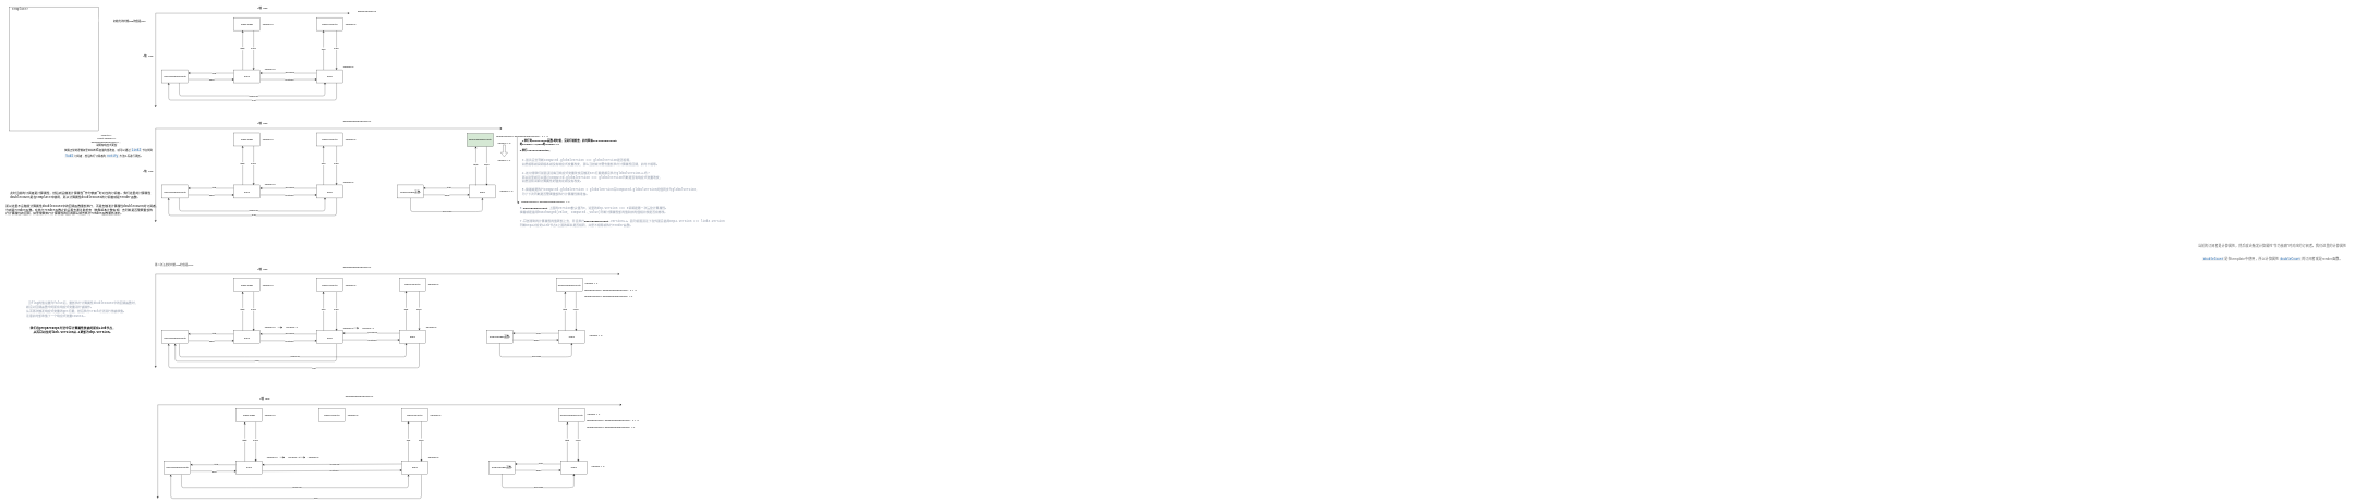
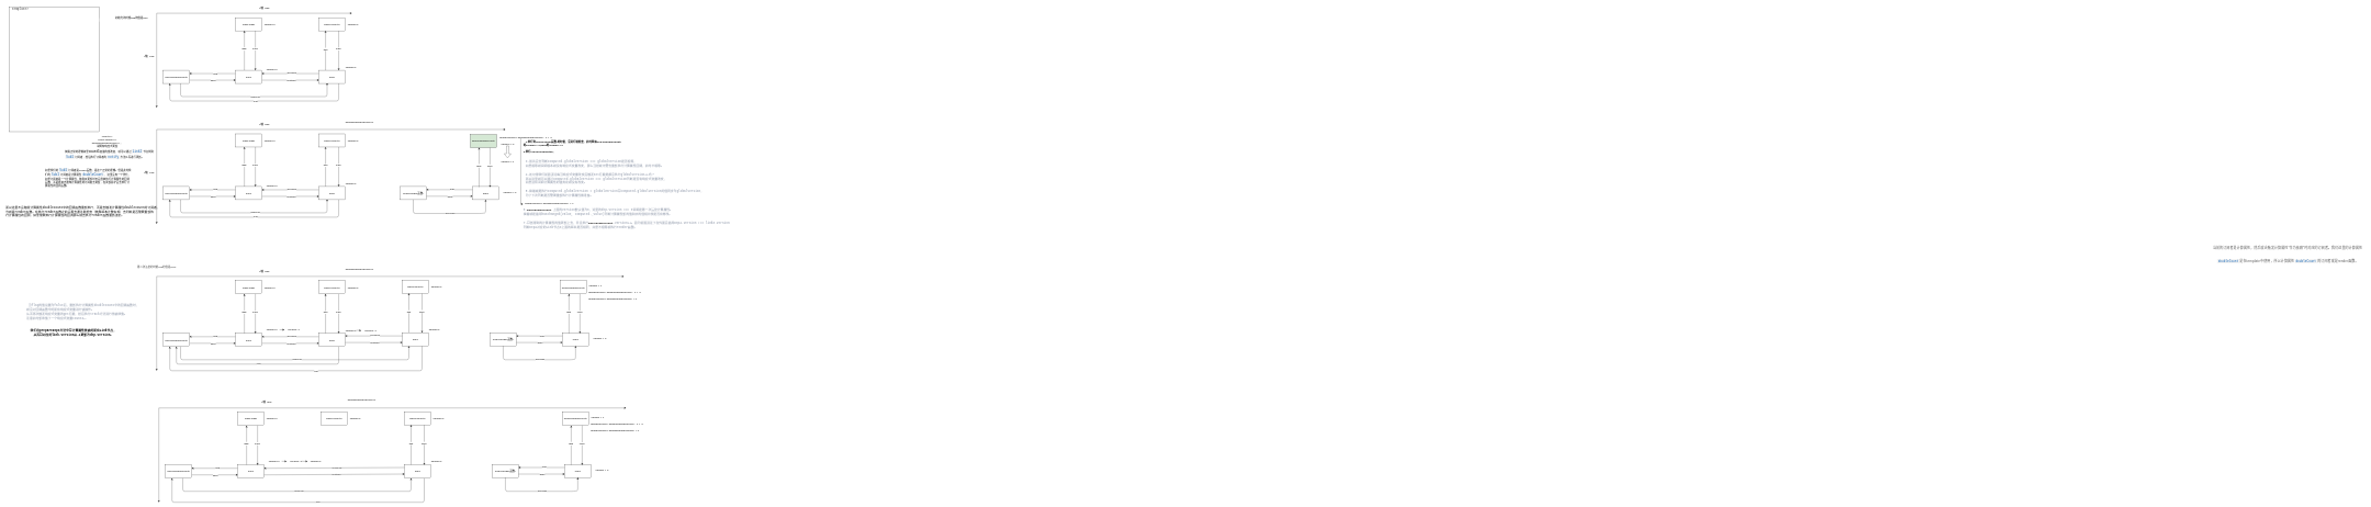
- <mxCell id="77" value="globalVersion=0" style="text;html=1;align=center;verticalAlign=middle;resizable=0;points=[];autosize=1;strokeColor=none;fillColor=none;" parent="1" vertex="1"><mxGeometry x="1625" y="35" width="110" height="30" as="geometry" /></mxCell>
- <mxCell id="36" value="&lt;span&gt;初始化的时候flag的值是true&lt;/span&gt;" style="text;html=1;align=center;verticalAlign=middle;resizable=0;points=[];autosize=1;strokeColor=none;fillColor=none;" parent="1" vertex="1"><mxGeometry x="505" y="80" width="170" height="30" as="geometry" /></mxCell>
+ <mxCell id="36" value="&lt;span&gt;初始化的时候flag的值是true&lt;/span&gt;" style="text;html=1;align=center;verticalAlign=middle;resizable=0;points=[];autosize=1;strokeColor=none;fillColor=none;" parent="1" vertex="1"><mxGeometry x="510" y="65" width="170" height="30" as="geometry" /></mxCell>
+ <mxCell id="80" value="&lt;span style=&quot;color: rgb(0, 0, 0);&quot;&gt;如果我们的&lt;/span&gt;&lt;code style=&quot;font-family: Consolas, Monaco, Menlo, monospace; background: none 0% 0% / auto no-repeat scroll padding-box border-box rgba(27, 31, 35, 0.05); padding: 2px 4px; letter-spacing: 0em; font-size: 14px; width: auto; height: auto; margin-left: 2px; margin-right: 2px; border-style: none; border-width: 3px; border-color: rgb(0, 0, 0) rgba(0, 0, 0, 0.4) rgba(0, 0, 0, 0.4); word-break: break-all; color: rgb(30, 107, 184);&quot;&gt;Sub1&lt;/code&gt;&lt;span style=&quot;color: rgb(0, 0, 0);&quot;&gt;订阅者是render函数，是这个正常的逻辑。&lt;/span&gt;&lt;span style=&quot;background-color: transparent;&quot;&gt;但是此&lt;/span&gt;&lt;span style=&quot;background-color: transparent;&quot;&gt;时我&lt;/span&gt;&lt;div&gt;&lt;span style=&quot;background-color: transparent;&quot;&gt;们的&lt;/span&gt;&lt;code style=&quot;font-family: Consolas, Monaco, Menlo, monospace; background: none 0% 0% / auto no-repeat scroll padding-box border-box rgba(27, 31, 35, 0.05); padding: 2px 4px; font-size: 14px; line-height: 1.8em; letter-spacing: 0em; width: auto; height: auto; margin-left: 2px; margin-right: 2px; border-style: none; border-width: 3px; border-color: rgb(0, 0, 0) rgba(0, 0, 0, 0.4) rgba(0, 0, 0, 0.4); word-break: break-all; color: rgb(30, 107, 184);&quot;&gt;Sub1&lt;/code&gt;&lt;span style=&quot;background-color: transparent;&quot;&gt;订阅者是计算属性&lt;/span&gt;&lt;code style=&quot;font-family: Consolas, Monaco, Menlo, monospace; background: none 0% 0% / auto no-repeat scroll padding-box border-box rgba(27, 31, 35, 0.05); padding: 2px 4px; font-size: 14px; line-height: 1.8em; letter-spacing: 0em; width: auto; height: auto; margin-left: 2px; margin-right: 2px; border-style: none; border-width: 3px; border-color: rgb(0, 0, 0) rgba(0, 0, 0, 0.4) rgba(0, 0, 0, 0.4); word-break: break-all; color: rgb(30, 107, 184);&quot;&gt;doubleCount&lt;/code&gt;&lt;span style=&quot;background-color: transparent;&quot;&gt;，&lt;/span&gt;&lt;span style=&quot;background-color: transparent;&quot;&gt;这里会有一个优化，&lt;/span&gt;&lt;/div&gt;&lt;div&gt;&lt;span style=&quot;background-color: transparent;&quot;&gt;如果订阅者是一个计算属性，&lt;/span&gt;&lt;span style=&quot;background-color: transparent;&quot;&gt;触发其更新时不会直接执行计算属性的回调&lt;/span&gt;&lt;/div&gt;&lt;div&gt;&lt;span style=&quot;background-color: transparent;&quot;&gt;函数，&lt;/span&gt;&lt;span style=&quot;background-color: transparent;&quot;&gt;而是直接去通知计算属性的订阅者去更新，&lt;/span&gt;&lt;span style=&quot;background-color: transparent;&quot;&gt;在更新前才会去执行计&lt;/span&gt;&lt;/div&gt;&lt;div&gt;&lt;span style=&quot;background-color: transparent;&quot;&gt;算属性的回调函数。&lt;/span&gt;&lt;/div&gt;" style="text;html=1;align=left;verticalAlign=middle;resizable=0;points=[];autosize=1;strokeColor=none;fillColor=none;" parent="1" vertex="1"><mxGeometry x="200" y="760" width="410" height="100" as="geometry" /></mxCell>
- <mxCell id="96" value="&lt;div style=&quot;font-family: Consolas, &amp;quot;Courier New&amp;quot;, monospace; font-size: 14px; line-height: 19px; white-space-collapse: preserve;&quot;&gt;&lt;div style=&quot;&quot;&gt;&lt;span&gt;&lt;font style=&quot;color: rgb(0, 0, 0);&quot;&gt;此时当前的订阅者是计算属性，然后就会触发计算属性“作为依赖”时对应的订阅者。我们这里的计算属性&lt;/font&gt;&lt;/span&gt;&lt;/div&gt;&lt;div style=&quot;text-align: left;&quot;&gt;&lt;span style=&quot;color: rgb(171, 178, 191);&quot;&gt;&lt;font style=&quot;color: rgb(0, 0, 0);&quot;&gt;doubleCount是在template中使用，所以计算属性doubleCount的订阅者就是render函数。&lt;/font&gt;&lt;/span&gt;&lt;/div&gt;&lt;/div&gt;" style="text;html=1;align=center;verticalAlign=middle;resizable=0;points=[];autosize=1;strokeColor=none;fillColor=none;" parent="1" vertex="1"><mxGeometry x="30" y="870" width="670" height="50" as="geometry" /></mxCell>
- <mxCell id="162" value="&lt;span style=&quot;color: rgb(63, 63, 63);&quot;&gt;第二次渲染的时候flag的值是false&lt;/span&gt;" style="text;html=1;align=center;verticalAlign=middle;resizable=0;points=[];autosize=1;strokeColor=none;fillColor=none;" parent="1" vertex="1"><mxGeometry x="695" y="1200" width="200" height="30" as="geometry" /></mxCell>
+ <mxCell id="162" value="&lt;span style=&quot;color: rgb(63, 63, 63);&quot;&gt;第二次渲染的时候flag的值是false&lt;/span&gt;" style="text;html=1;align=center;verticalAlign=middle;resizable=0;points=[];autosize=1;strokeColor=none;fillColor=none;" parent="1" vertex="1"><mxGeometry x="610" y="1200" width="200" height="30" as="geometry" /></mxCell>
